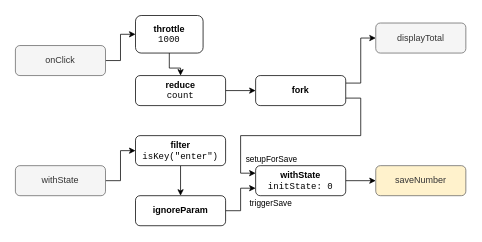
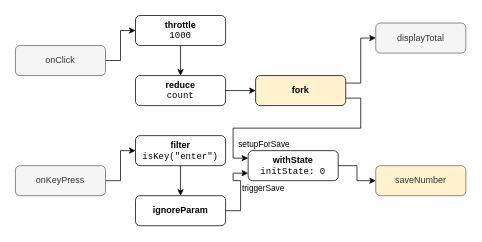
- <mxCell id="21" value="&lt;b&gt;throttle&lt;/b&gt;&lt;br&gt;&lt;font face=&quot;Courier New&quot;&gt;1000&lt;/font&gt;" style="rounded=1;whiteSpace=wrap;html=1;" vertex="1" parent="1"><mxGeometry x="180" y="20" width="90" height="50" as="geometry" /></mxCell>
+ <mxCell id="21" value="&lt;b&gt;throttle&lt;/b&gt;&lt;br&gt;&lt;font face=&quot;Courier New&quot;&gt;1000&lt;/font&gt;" style="rounded=1;whiteSpace=wrap;html=1;" vertex="1" parent="1"><mxGeometry x="180" y="20" width="120" height="40" as="geometry" /></mxCell>
- <mxCell id="19" value="&lt;b&gt;fork&lt;/b&gt;" style="rounded=1;whiteSpace=wrap;html=1;" vertex="1" parent="1"><mxGeometry x="340" y="100" width="120" height="40" as="geometry" /></mxCell>
+ <mxCell id="19" value="&lt;b&gt;fork&lt;/b&gt;" style="rounded=1;whiteSpace=wrap;html=1;fillColor=#fff2cc;" vertex="1" parent="1"><mxGeometry x="340" y="100" width="120" height="40" as="geometry" /></mxCell>
- <mxCell id="5" value="withState" style="rounded=1;whiteSpace=wrap;html=1;fillColor=#f5f5f5;strokeColor=#666666;fontColor=#333333;" vertex="1" parent="1"><mxGeometry x="20" y="220" width="120" height="40" as="geometry" /></mxCell>
+ <mxCell id="5" value="onKeyPress" style="rounded=1;whiteSpace=wrap;html=1;fillColor=#f5f5f5;strokeColor=#666666;fontColor=#333333;" vertex="1" parent="1"><mxGeometry x="20" y="220" width="120" height="40" as="geometry" /></mxCell>
- <mxCell id="13" value="&lt;b&gt;withState&lt;/b&gt;&lt;br&gt;&lt;font face=&quot;Courier New&quot;&gt;initState: 0&lt;/font&gt;" style="rounded=1;whiteSpace=wrap;html=1;" vertex="1" parent="1"><mxGeometry x="340" y="220" width="120" height="40" as="geometry" /></mxCell>
+ <mxCell id="13" value="&lt;b&gt;withState&lt;/b&gt;&lt;br&gt;&lt;font face=&quot;Courier New&quot;&gt;initState: 0&lt;/font&gt;" style="rounded=1;whiteSpace=wrap;html=1;" vertex="1" parent="1"><mxGeometry x="330" y="200" width="120" height="40" as="geometry" /></mxCell>
